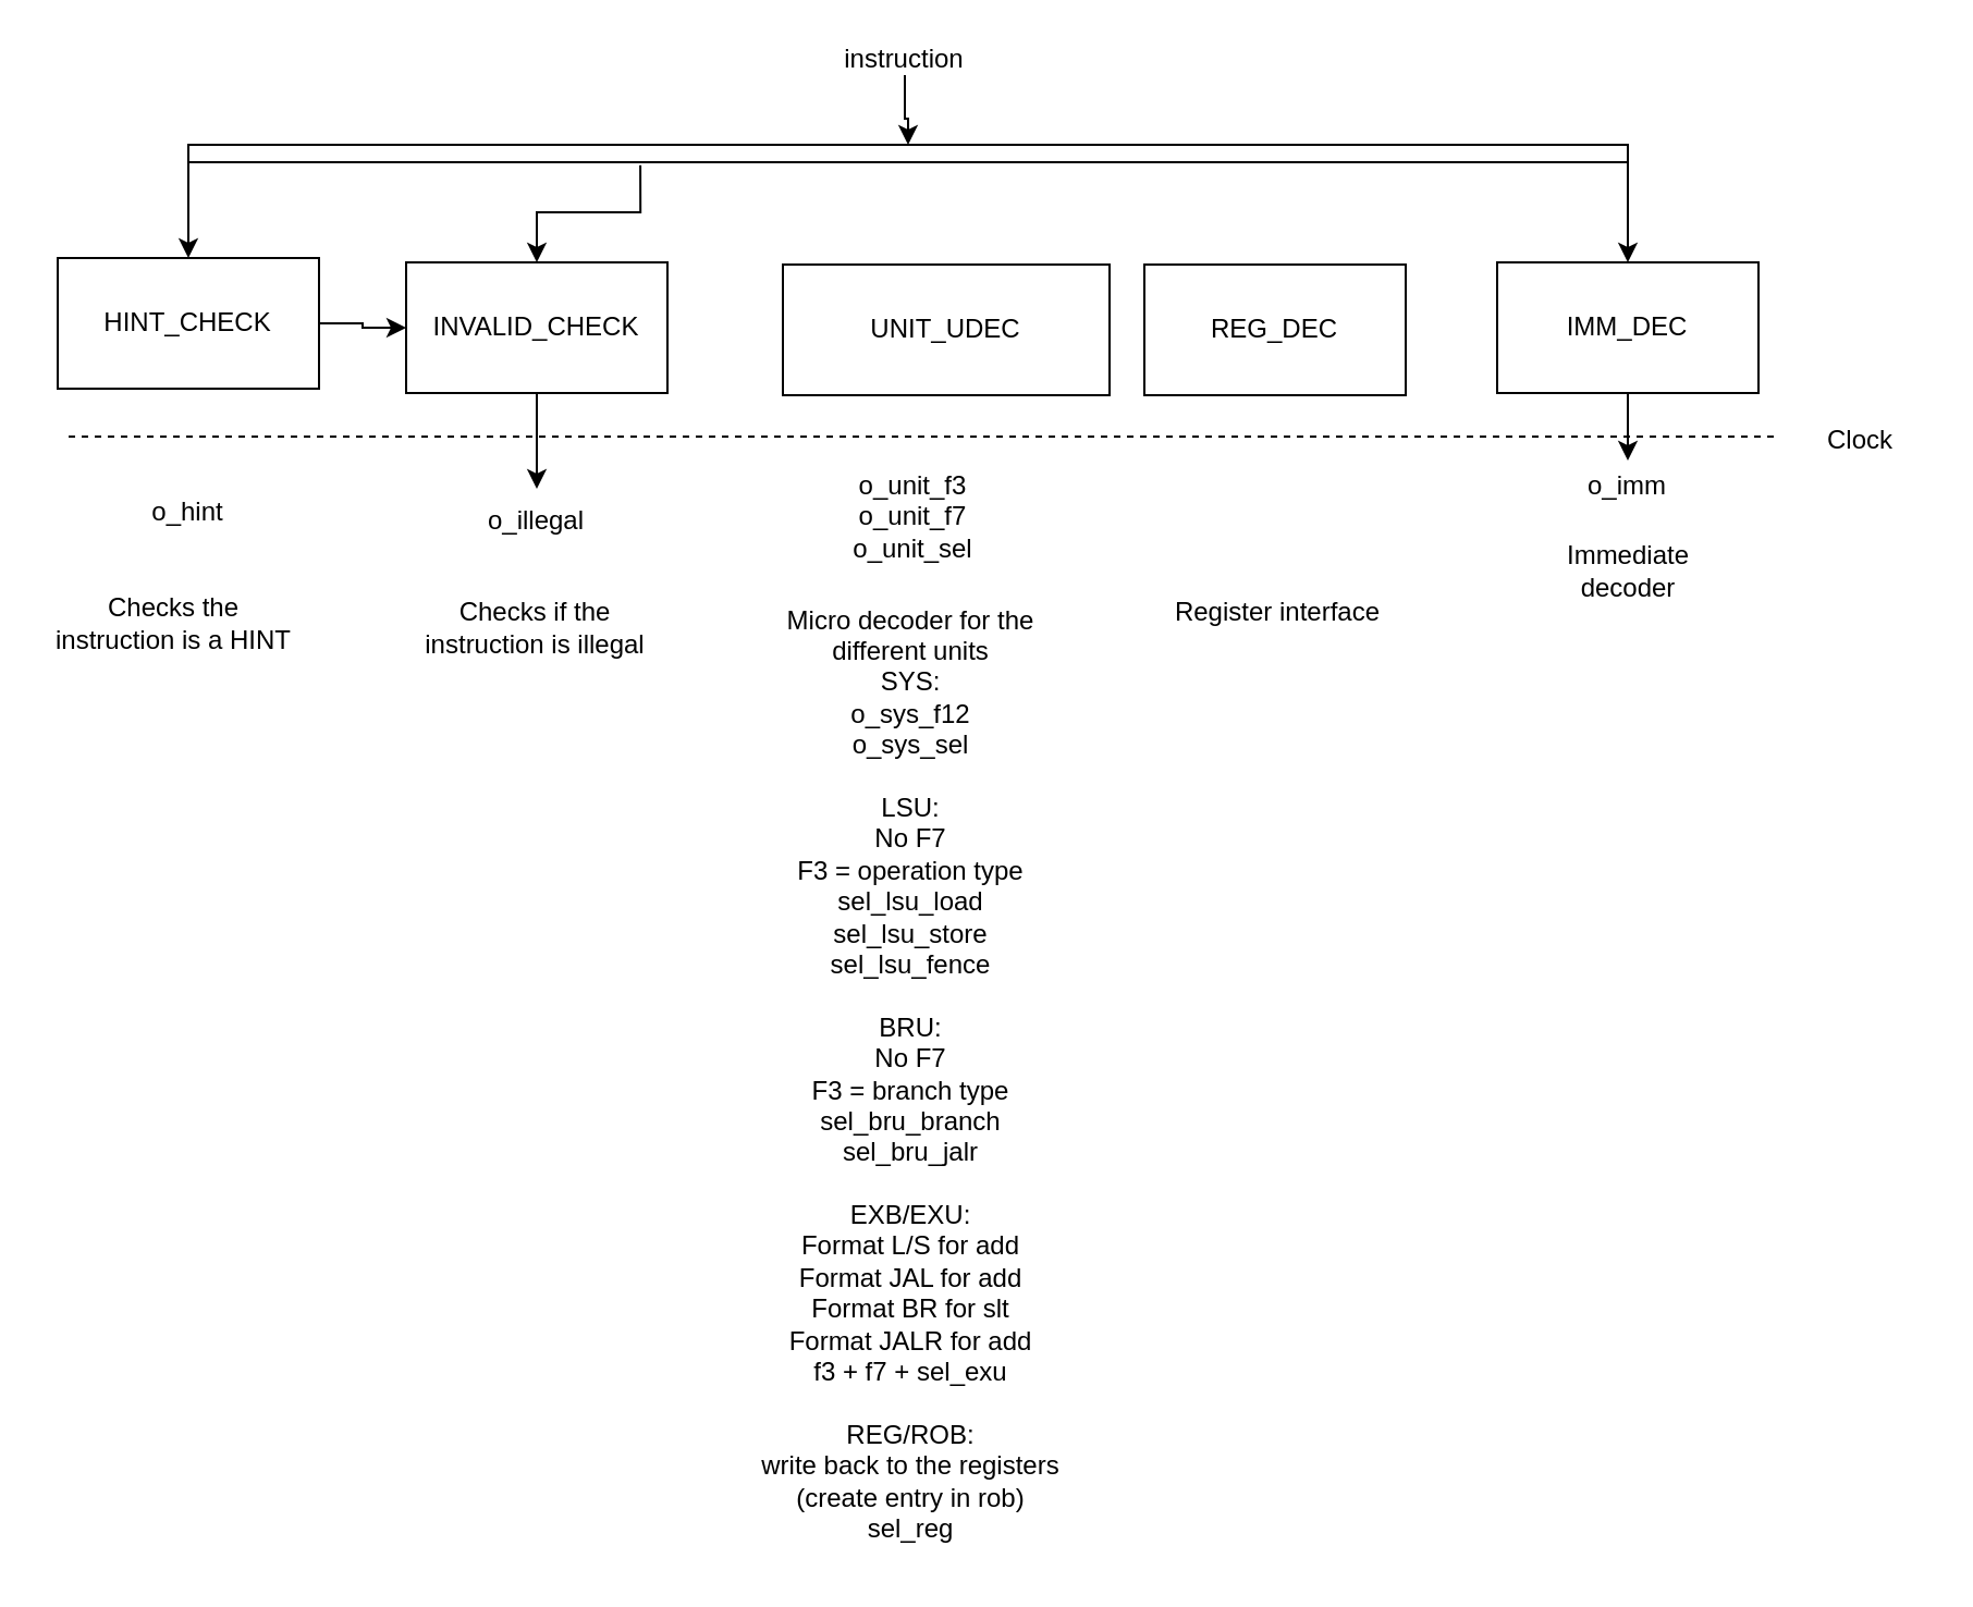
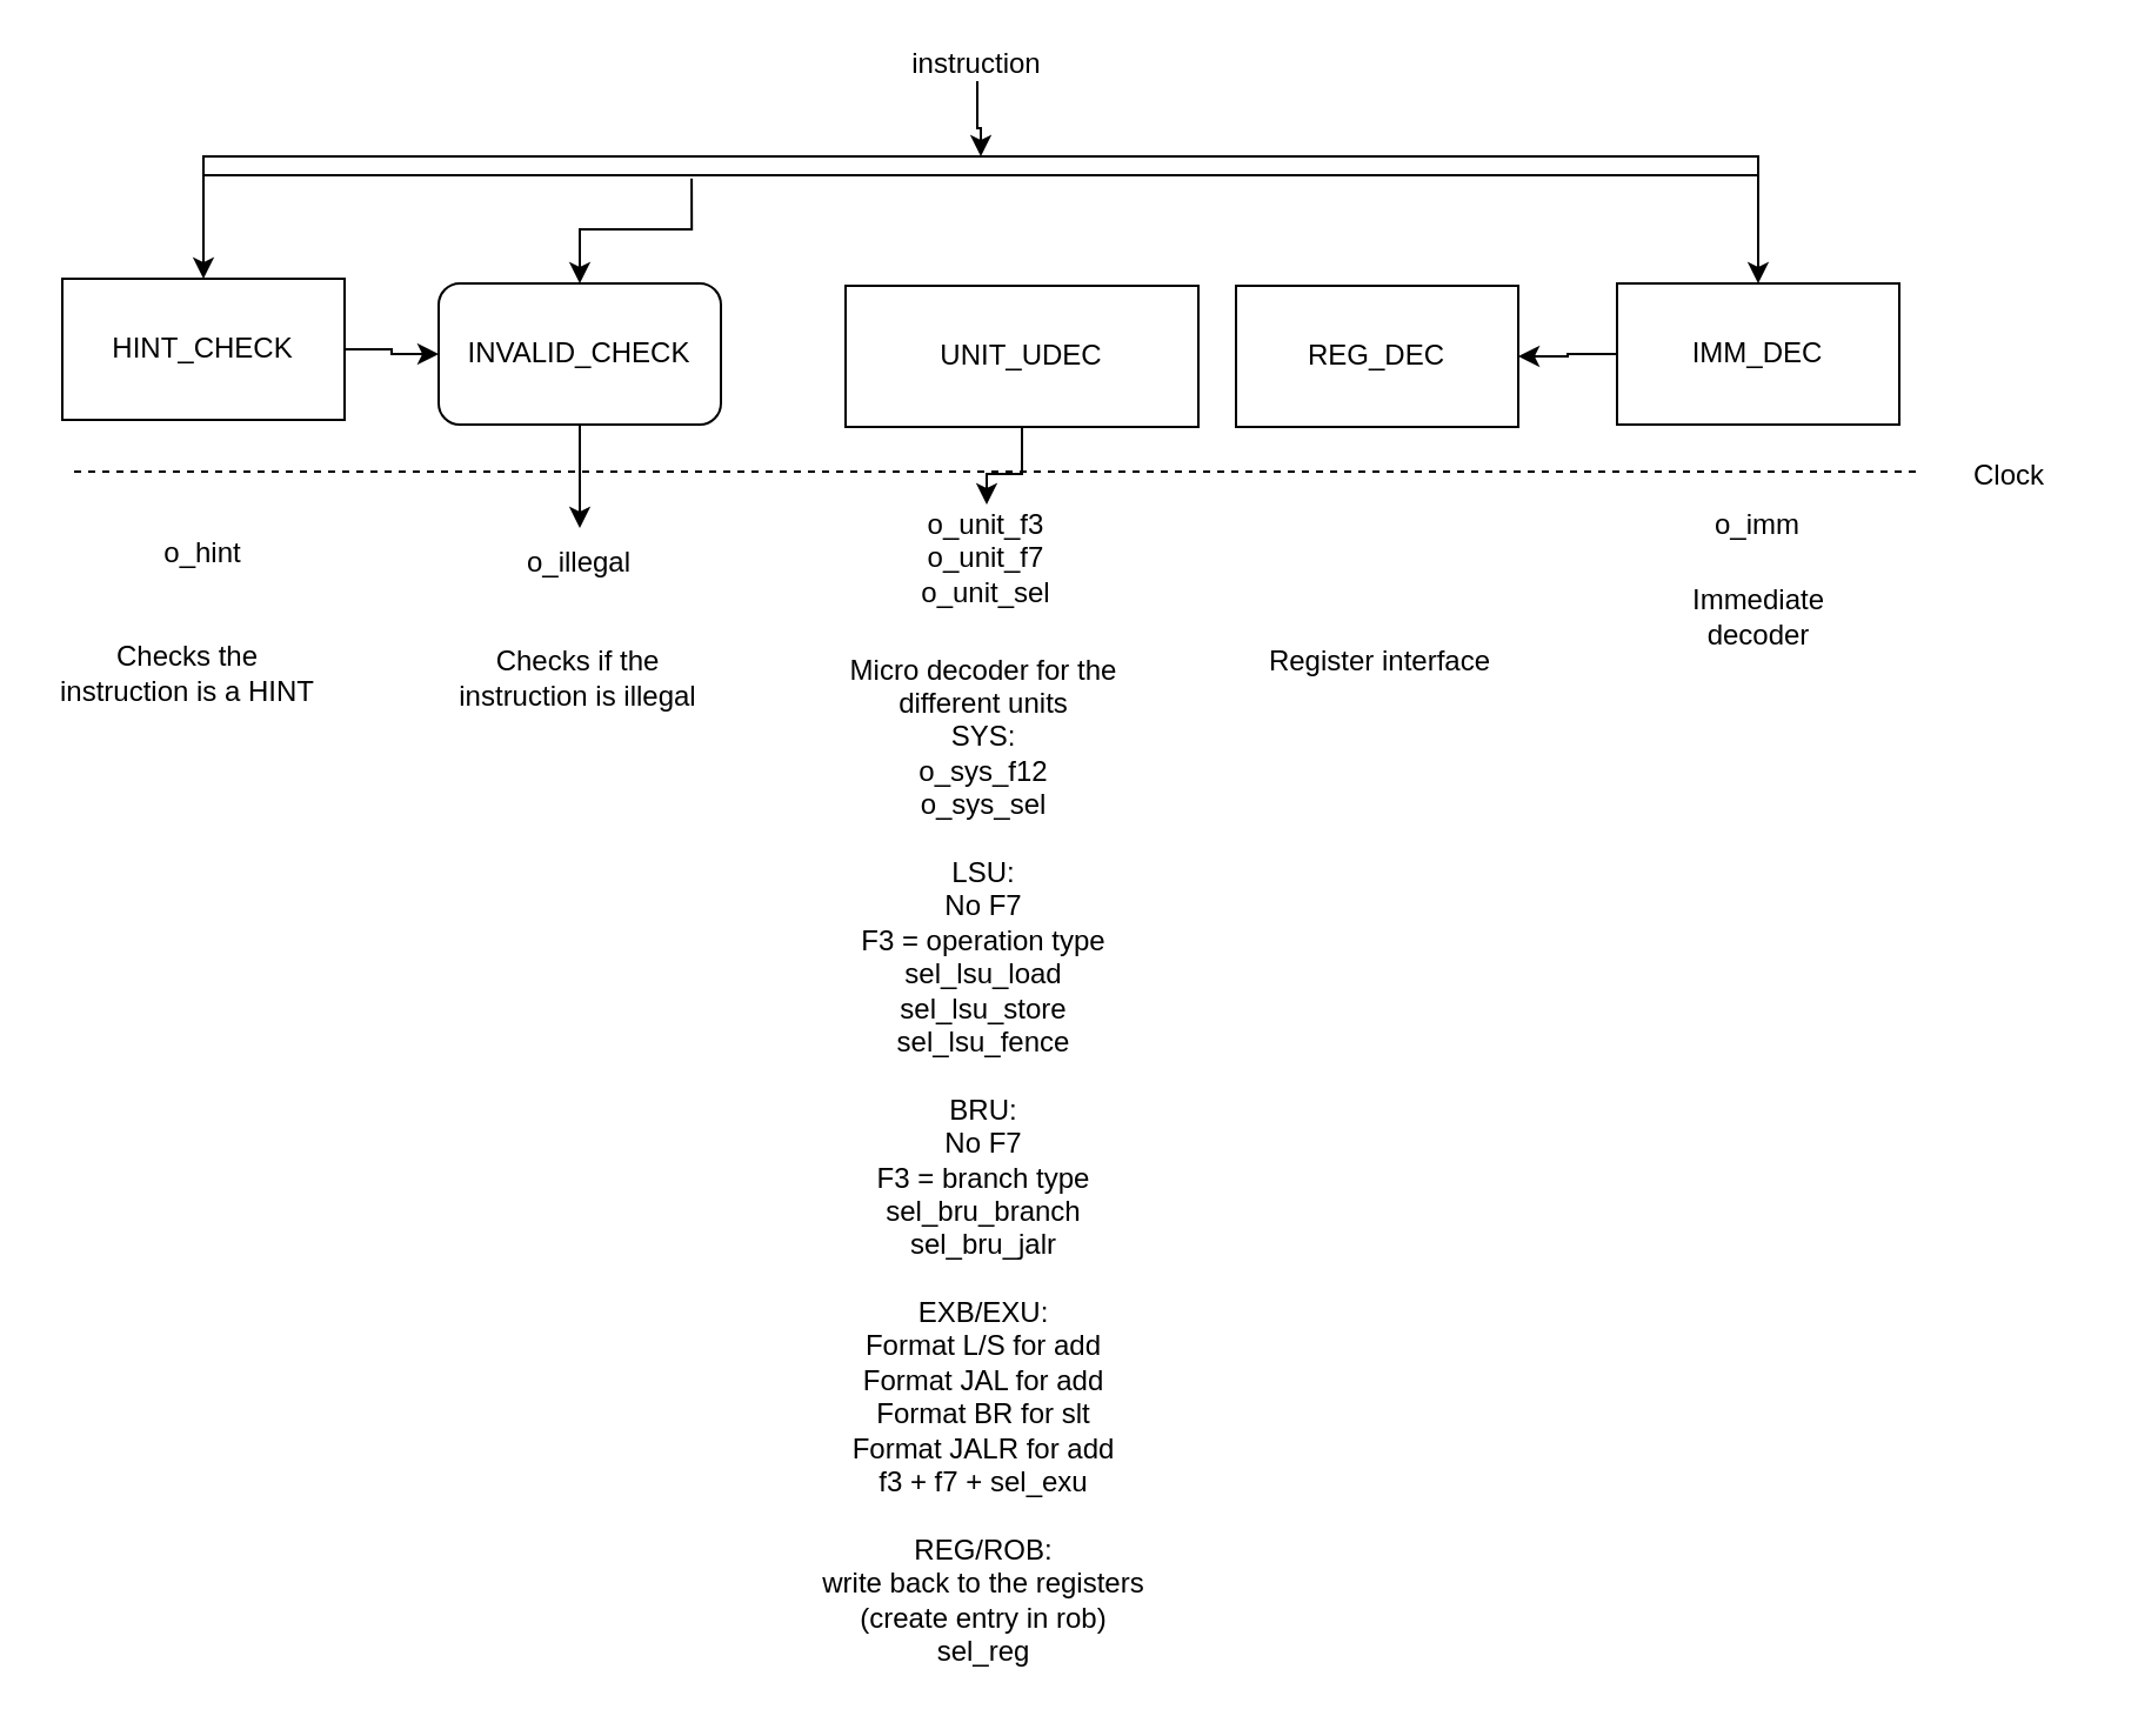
- <mxCell id="3" value="INVALID_CHECK" style="rounded=0;whiteSpace=wrap;html=1;" vertex="1" parent="1"><mxGeometry x="186" y="120" width="120" height="60" as="geometry" /></mxCell>
+ <mxCell id="3" value="INVALID_CHECK" style="whiteSpace=wrap;html=1;rounded=1;" vertex="1" parent="1"><mxGeometry x="186" y="120" width="120" height="60" as="geometry" /></mxCell>
+ <mxCell id="4" style="edgeStyle=orthogonalEdgeStyle;rounded=0;orthogonalLoop=1;jettySize=auto;html=1;entryX=0.5;entryY=0;entryDx=0;entryDy=0;" edge="1" parent="1" source="5" target="10"><mxGeometry relative="1" as="geometry" /></mxCell>
- <mxCell id="23" style="edgeStyle=orthogonalEdgeStyle;rounded=0;orthogonalLoop=1;jettySize=auto;html=1;entryX=0.5;entryY=0;entryDx=0;entryDy=0;" edge="1" parent="1" source="24" target="25"><mxGeometry relative="1" as="geometry" /></mxCell>
+ <mxCell id="23" style="edgeStyle=orthogonalEdgeStyle;rounded=0;orthogonalLoop=1;jettySize=auto;html=1;" edge="1" parent="1" source="24" target="11"><mxGeometry relative="1" as="geometry" /></mxCell>
